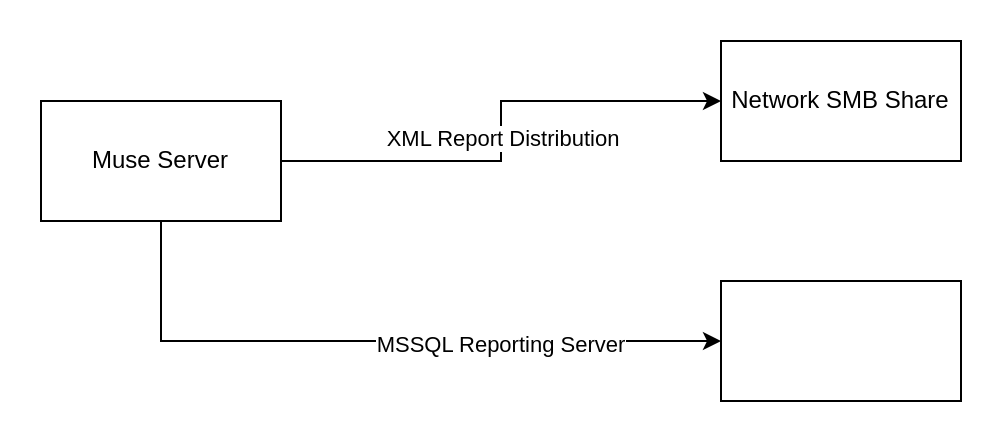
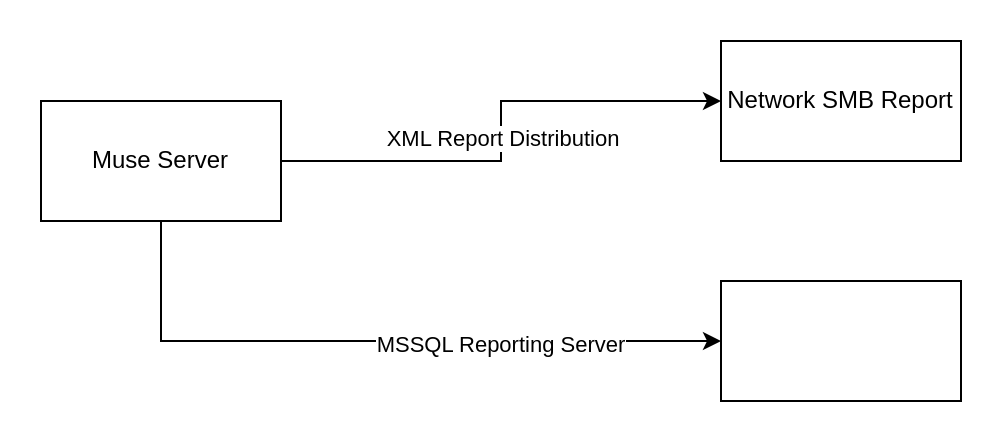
- <mxCell id="7" value="Network SMB Share" style="rounded=0;whiteSpace=wrap;html=1;" vertex="1" parent="1"><mxGeometry x="360" y="20" width="120" height="60" as="geometry" /></mxCell>
+ <mxCell id="7" value="Network SMB Report" style="rounded=0;whiteSpace=wrap;html=1;" vertex="1" parent="1"><mxGeometry x="360" y="20" width="120" height="60" as="geometry" /></mxCell>
